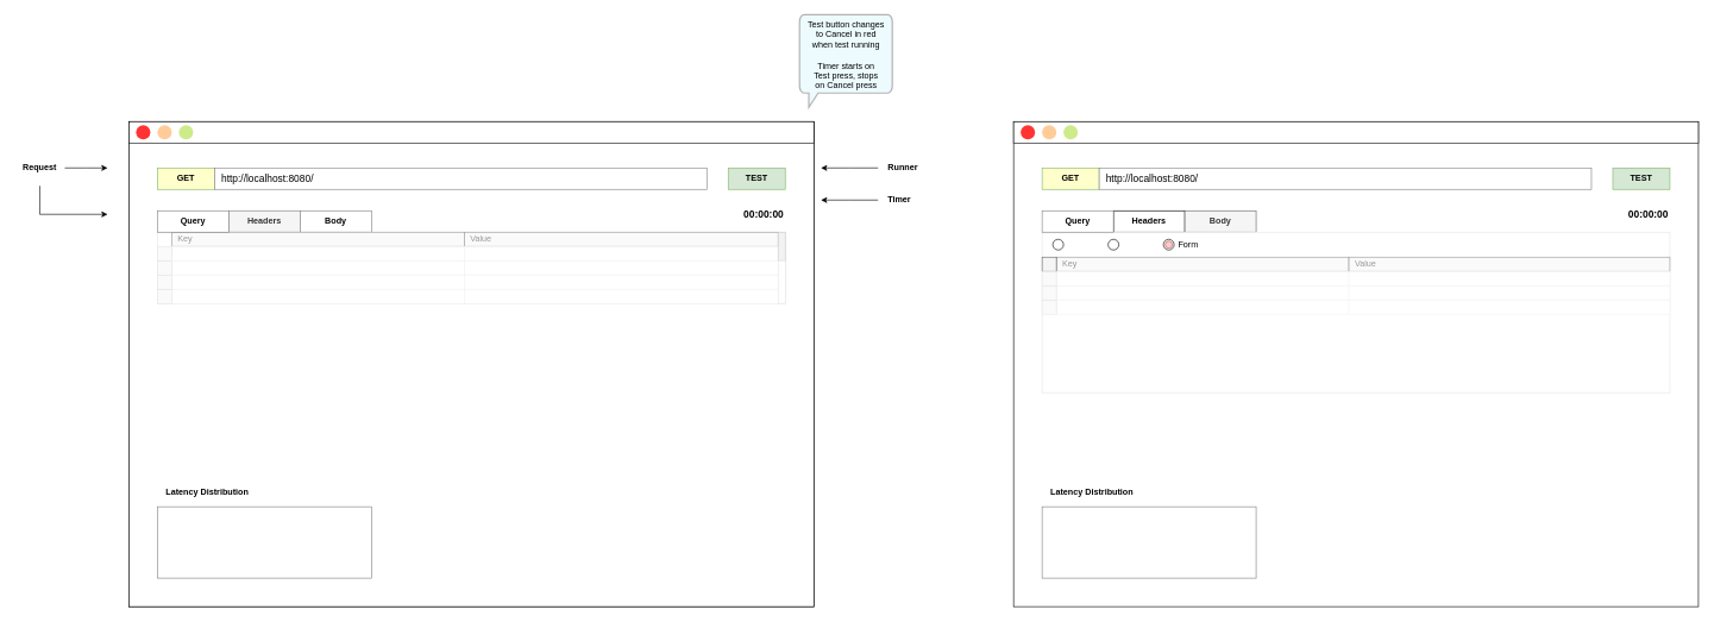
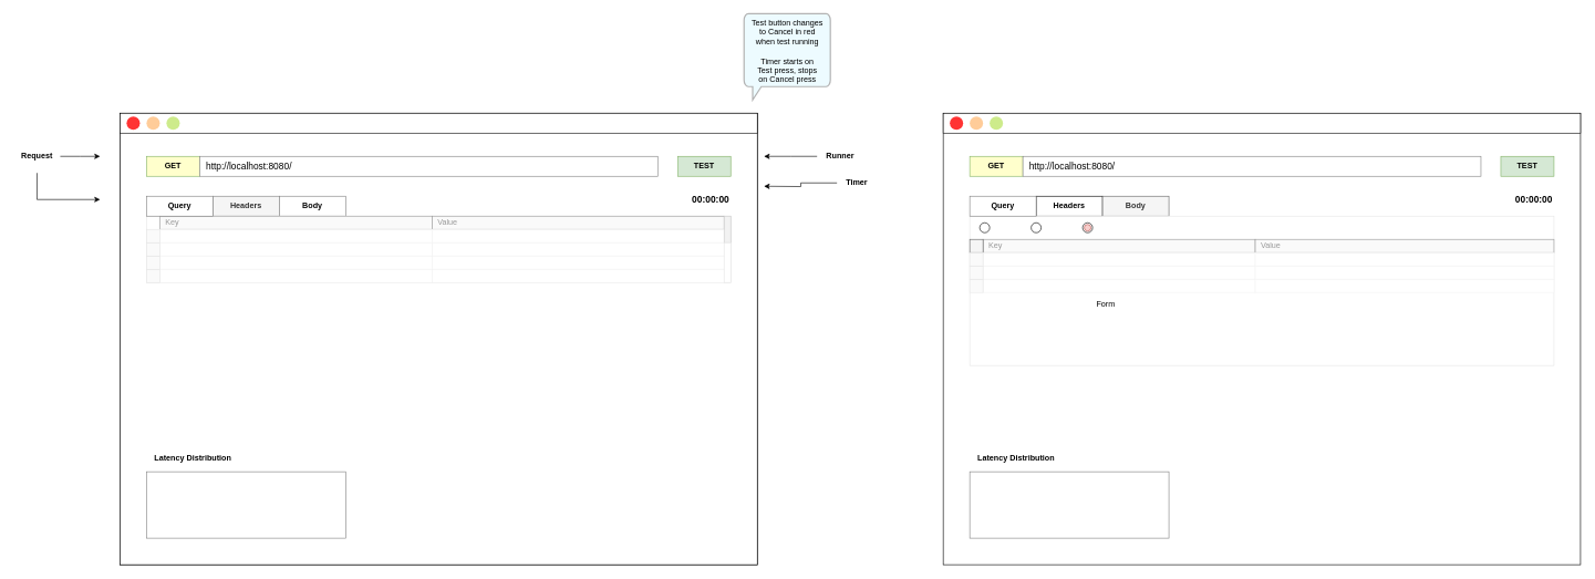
- <mxCell id="42" value="&lt;b&gt;Timer&lt;/b&gt;" style="text;html=1;strokeColor=none;fillColor=none;align=center;verticalAlign=middle;whiteSpace=wrap;rounded=0;movable=1;resizable=1;rotatable=1;deletable=1;editable=1;connectable=1;" parent="1" vertex="1"><mxGeometry x="1230" y="270" width="60" height="20" as="geometry" /></mxCell>
+ <mxCell id="42" value="&lt;b&gt;Timer&lt;/b&gt;" style="text;html=1;strokeColor=none;fillColor=none;align=center;verticalAlign=middle;whiteSpace=wrap;rounded=0;movable=1;resizable=1;rotatable=1;deletable=1;editable=1;connectable=1;" parent="1" vertex="1"><mxGeometry x="1260" y="265" width="60" height="20" as="geometry" /></mxCell>
- <mxCell id="63" value="Form" style="text;html=1;strokeColor=none;fillColor=none;align=center;verticalAlign=middle;whiteSpace=wrap;rounded=0;" vertex="1" parent="43"><mxGeometry x="225" y="162.5" width="40" height="20" as="geometry" /></mxCell>
+ <mxCell id="63" value="Form" style="text;html=1;strokeColor=none;fillColor=none;align=center;verticalAlign=middle;whiteSpace=wrap;rounded=0;" vertex="1" parent="43"><mxGeometry x="225" y="277.5" width="40" height="20" as="geometry" /></mxCell>
